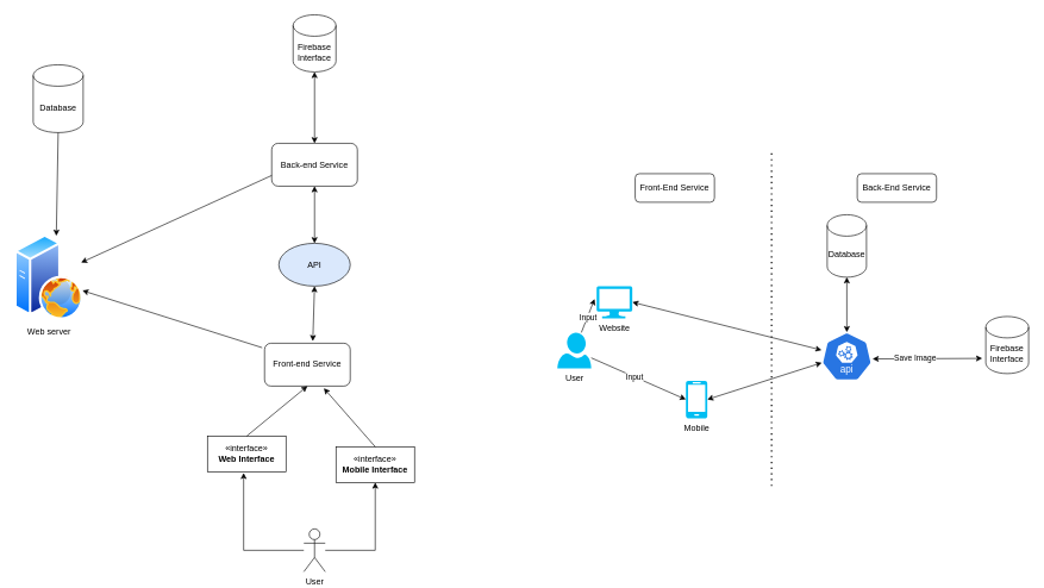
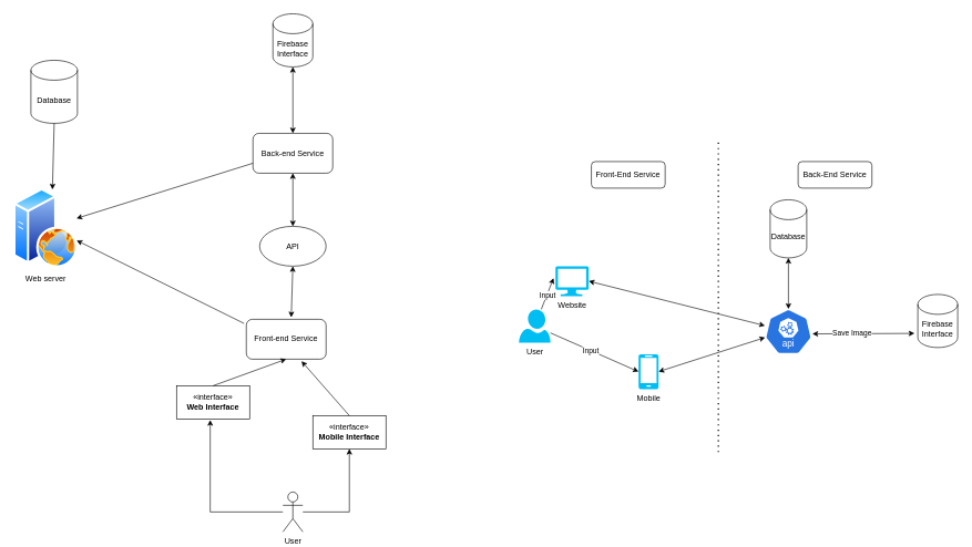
- <mxCell id="4" value="API" style="ellipse;whiteSpace=wrap;html=1;fillColor=#dae8fc;" vertex="1" parent="1"><mxGeometry x="390" y="340" width="100" height="60" as="geometry" /></mxCell>
+ <mxCell id="4" value="API" style="ellipse;whiteSpace=wrap;html=1;" vertex="1" parent="1"><mxGeometry x="390" y="340" width="100" height="60" as="geometry" /></mxCell>
- <mxCell id="3" value="Web server&lt;br&gt;" style="image;aspect=fixed;perimeter=ellipsePerimeter;html=1;align=center;shadow=0;dashed=0;spacingTop=3;image=img/lib/active_directory/web_server.svg;" vertex="1" parent="1"><mxGeometry x="20" y="327.5" width="96" height="120" as="geometry" /></mxCell>
+ <mxCell id="3" value="Web server&lt;br&gt;" style="image;aspect=fixed;perimeter=ellipsePerimeter;html=1;align=center;shadow=0;dashed=0;spacingTop=3;image=img/lib/active_directory/web_server.svg;" vertex="1" parent="1"><mxGeometry x="20" y="282.5" width="96" height="120" as="geometry" /></mxCell>
- <mxCell id="14" value="«interface»&lt;br&gt;&lt;b&gt;Web Interface&lt;/b&gt;" style="html=1;whiteSpace=wrap;" vertex="1" parent="1"><mxGeometry x="290" y="610" width="110" height="50" as="geometry" /></mxCell>
+ <mxCell id="14" value="«interface»&lt;br&gt;&lt;b&gt;Web Interface&lt;/b&gt;" style="html=1;whiteSpace=wrap;" vertex="1" parent="1"><mxGeometry x="265" y="580" width="110" height="50" as="geometry" /></mxCell>
